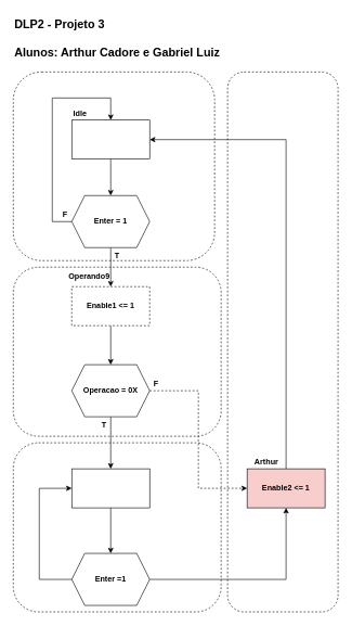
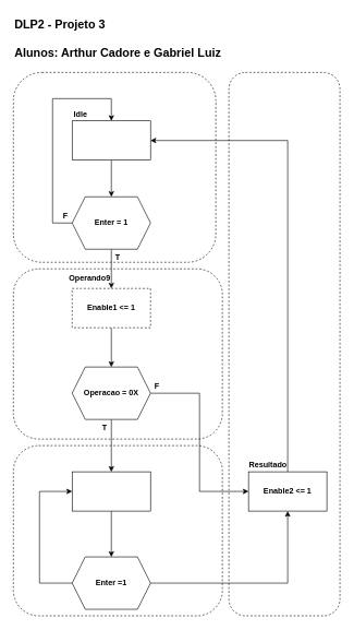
- <mxCell id="12" style="edgeStyle=orthogonalEdgeStyle;rounded=0;orthogonalLoop=1;jettySize=auto;html=1;exitX=1;exitY=0.5;exitDx=0;exitDy=0;entryX=0;entryY=0.5;entryDx=0;entryDy=0;fontStyle=1;dashed=1;" edge="1" parent="1" source="14" target="24"><mxGeometry relative="1" as="geometry"><mxPoint x="220" y="600" as="targetPoint" /></mxGeometry></mxCell>
+ <mxCell id="12" style="edgeStyle=orthogonalEdgeStyle;rounded=0;orthogonalLoop=1;jettySize=auto;html=1;exitX=1;exitY=0.5;exitDx=0;exitDy=0;entryX=0;entryY=0.5;entryDx=0;entryDy=0;fontStyle=1" edge="1" parent="1" source="14" target="24"><mxGeometry relative="1" as="geometry"><mxPoint x="220" y="600" as="targetPoint" /></mxGeometry></mxCell>
- <mxCell id="26" value="Arthur" style="text;html=1;align=center;verticalAlign=middle;whiteSpace=wrap;rounded=0;fontStyle=1" vertex="1" parent="1"><mxGeometry x="380" y="695" width="60" height="30" as="geometry" /></mxCell>
+ <mxCell id="26" value="Resultado" style="text;html=1;align=center;verticalAlign=middle;whiteSpace=wrap;rounded=0;fontStyle=1" vertex="1" parent="1"><mxGeometry x="380" y="695" width="60" height="30" as="geometry" /></mxCell>
- <mxCell id="24" value="Enable2 &amp;lt;= 1" style="rounded=1;whiteSpace=wrap;html=1;arcSize=0;fontStyle=1;fillColor=#f8cecc;" vertex="1" parent="1"><mxGeometry x="380" y="720" width="120" height="60" as="geometry" /></mxCell>
+ <mxCell id="24" value="Enable2 &amp;lt;= 1" style="rounded=1;whiteSpace=wrap;html=1;arcSize=0;fontStyle=1" vertex="1" parent="1"><mxGeometry x="380" y="720" width="120" height="60" as="geometry" /></mxCell>
